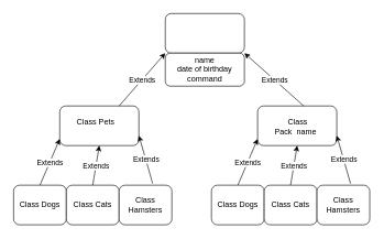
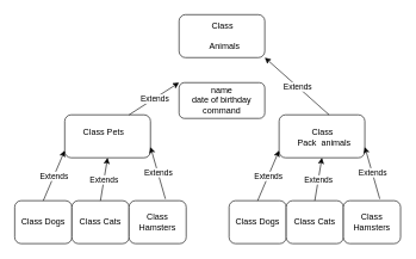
+ <mxCell id="3" value="&amp;nbsp; &amp;nbsp; &amp;nbsp; Class&amp;nbsp;&lt;br&gt;&lt;br&gt;&amp;nbsp; &amp;nbsp; &amp;nbsp;Animals" style="text;strokeColor=none;fillColor=none;align=left;verticalAlign=middle;spacingLeft=4;spacingRight=4;overflow=hidden;points=[[0,0.5],[1,0.5]];portConstraint=eastwest;rotatable=0;whiteSpace=wrap;html=1;" vertex="1" parent="1"><mxGeometry x="270" y="20" width="100" height="60" as="geometry" /></mxCell>
- <mxCell id="15" value="name&lt;br&gt;date of birthday&lt;br&gt;command" style="rounded=1;whiteSpace=wrap;html=1;align=center;" vertex="1" parent="1"><mxGeometry x="250" y="80" width="120" height="50" as="geometry" /></mxCell>
+ <mxCell id="15" value="name&lt;br&gt;date of birthday&lt;br&gt;command" style="rounded=1;whiteSpace=wrap;html=1;align=center;" vertex="1" parent="1"><mxGeometry x="250" y="115" width="120" height="50" as="geometry" /></mxCell>
- <mxCell id="9" value="&amp;nbsp; &amp;nbsp; &amp;nbsp; Class Pack_name" style="text;strokeColor=none;fillColor=none;align=left;verticalAlign=middle;spacingLeft=4;spacingRight=4;overflow=hidden;points=[[0,0.5],[1,0.5]];portConstraint=eastwest;rotatable=0;whiteSpace=wrap;html=1;" vertex="1" parent="1"><mxGeometry x="410" y="175" width="100" height="30" as="geometry" /></mxCell>
+ <mxCell id="9" value="&amp;nbsp; &amp;nbsp; &amp;nbsp; Class Pack_animals" style="text;strokeColor=none;fillColor=none;align=left;verticalAlign=middle;spacingLeft=4;spacingRight=4;overflow=hidden;points=[[0,0.5],[1,0.5]];portConstraint=eastwest;rotatable=0;whiteSpace=wrap;html=1;" vertex="1" parent="1"><mxGeometry x="410" y="175" width="100" height="30" as="geometry" /></mxCell>
